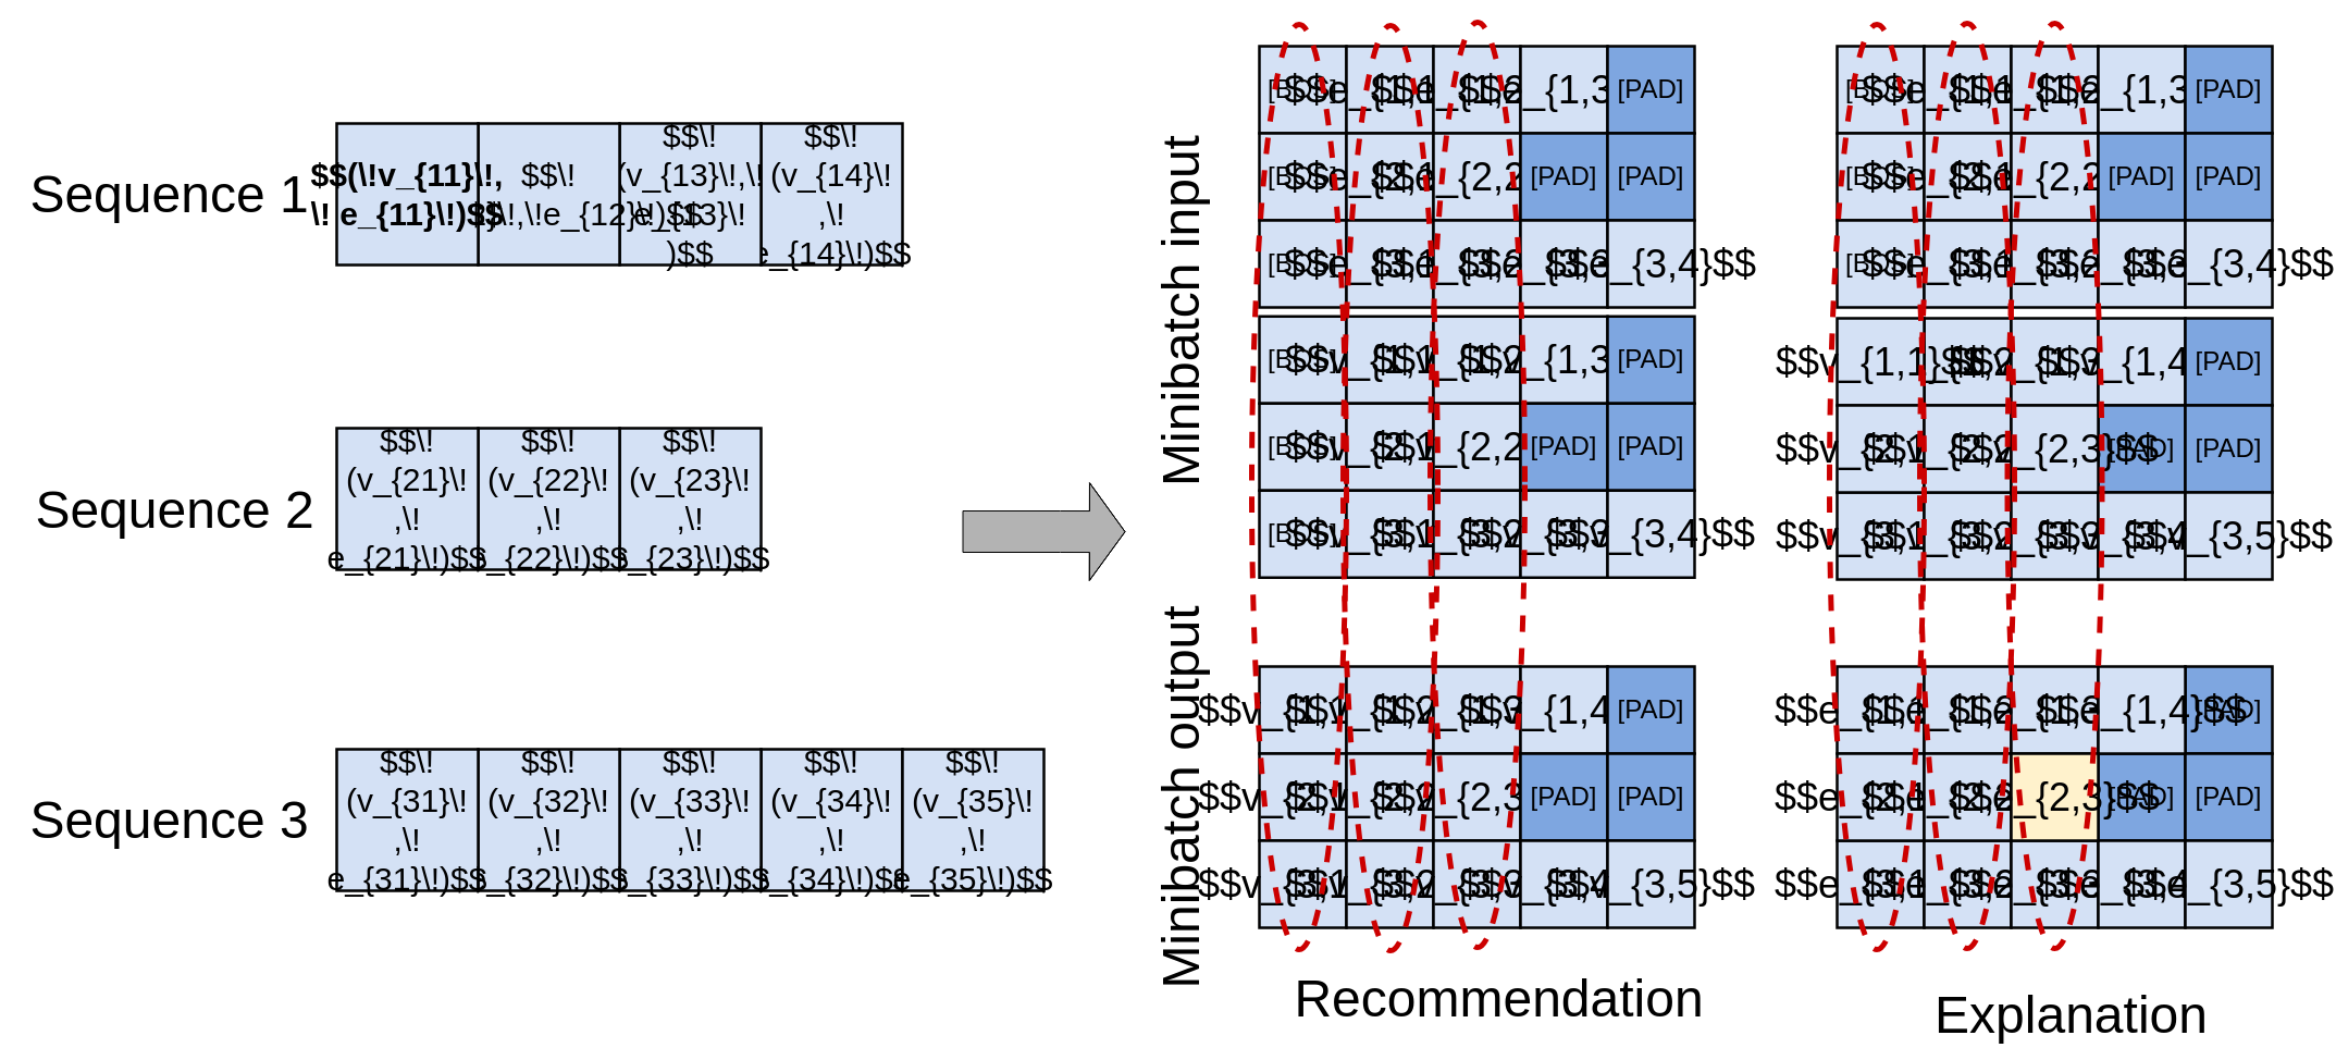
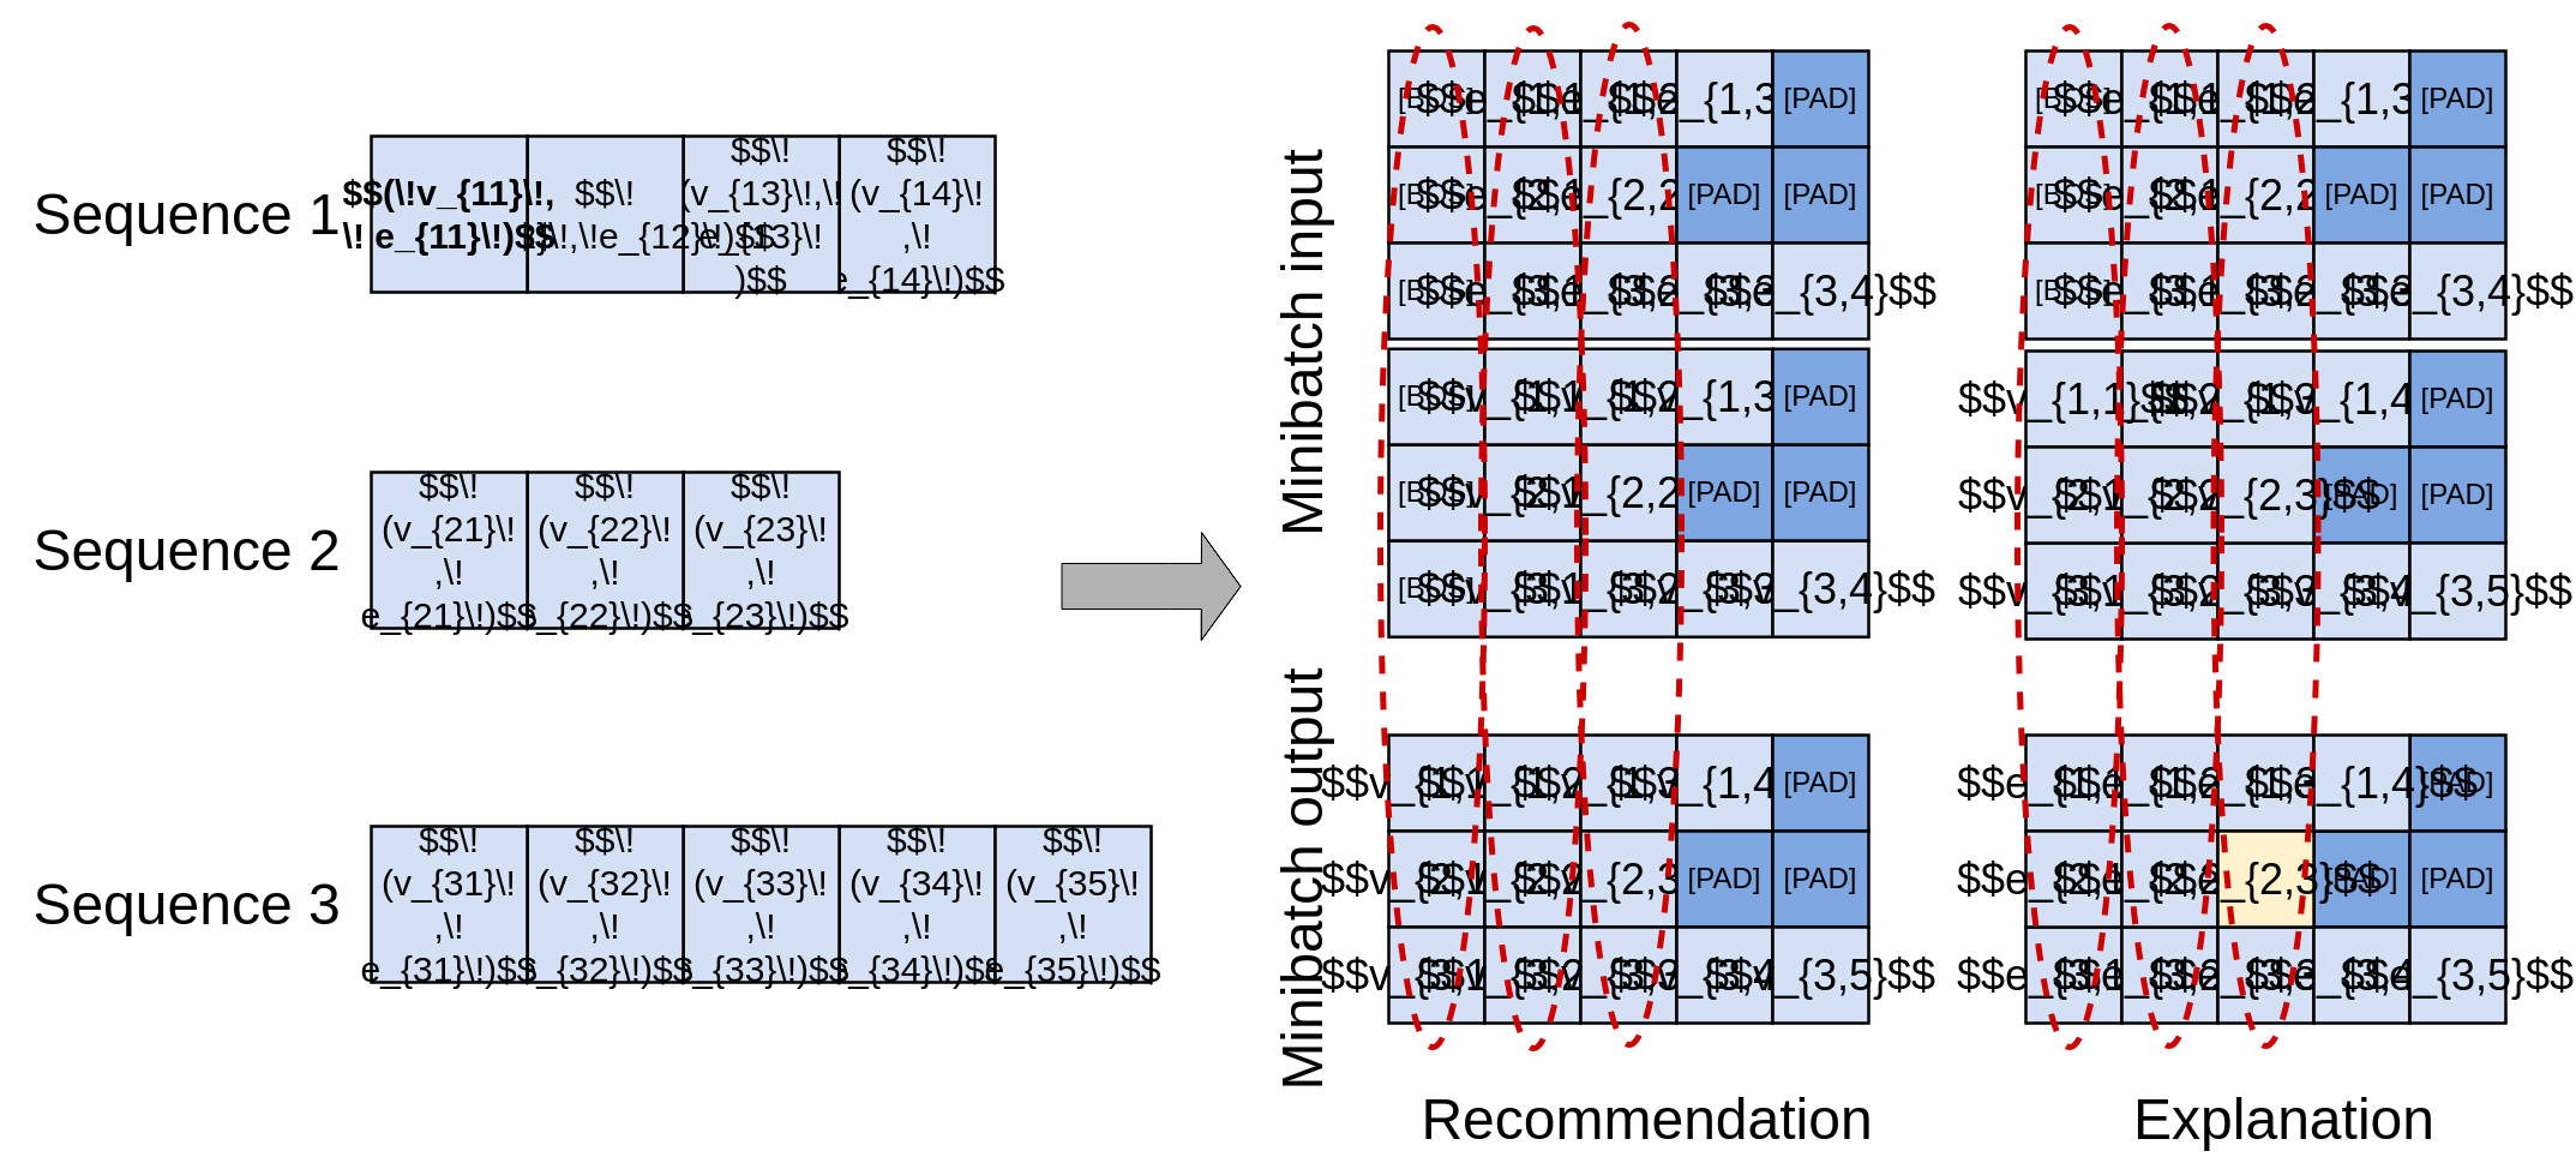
- <mxCell id="100" value="&lt;span style=&quot;font-size: 48px;&quot;&gt;Sequence 2&lt;/span&gt;" style="text;html=1;align=center;verticalAlign=middle;resizable=0;points=[];autosize=1;strokeColor=none;fillColor=none;fontSize=24;" parent="1" vertex="1"><mxGeometry x="25" y="448" width="270" height="40" as="geometry" /></mxCell>
+ <mxCell id="100" value="&lt;span style=&quot;font-size: 48px;&quot;&gt;Sequence 2&lt;/span&gt;" style="text;html=1;align=center;verticalAlign=middle;resizable=0;points=[];autosize=1;strokeColor=none;fillColor=none;fontSize=24;" parent="1" vertex="1"><mxGeometry x="20" y="438" width="270" height="40" as="geometry" /></mxCell>
- <mxCell id="98" value="&lt;span style=&quot;font-size: 48px;&quot;&gt;Recommendation&lt;br&gt;&lt;/span&gt;" style="text;html=1;align=center;verticalAlign=middle;resizable=0;points=[];autosize=1;strokeColor=none;fillColor=none;fontSize=24;" parent="1" vertex="1"><mxGeometry x="1182" y="897" width="390" height="40" as="geometry" /></mxCell>
+ <mxCell id="98" value="&lt;span style=&quot;font-size: 48px;&quot;&gt;Recommendation&lt;br&gt;&lt;/span&gt;" style="text;html=1;align=center;verticalAlign=middle;resizable=0;points=[];autosize=1;strokeColor=none;fillColor=none;fontSize=24;" parent="1" vertex="1"><mxGeometry x="1177" y="912" width="390" height="40" as="geometry" /></mxCell>
